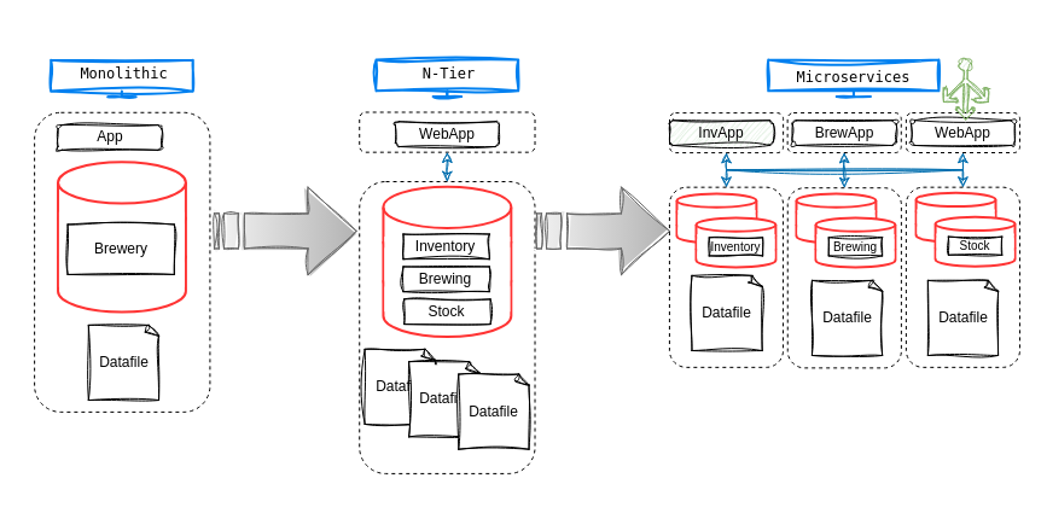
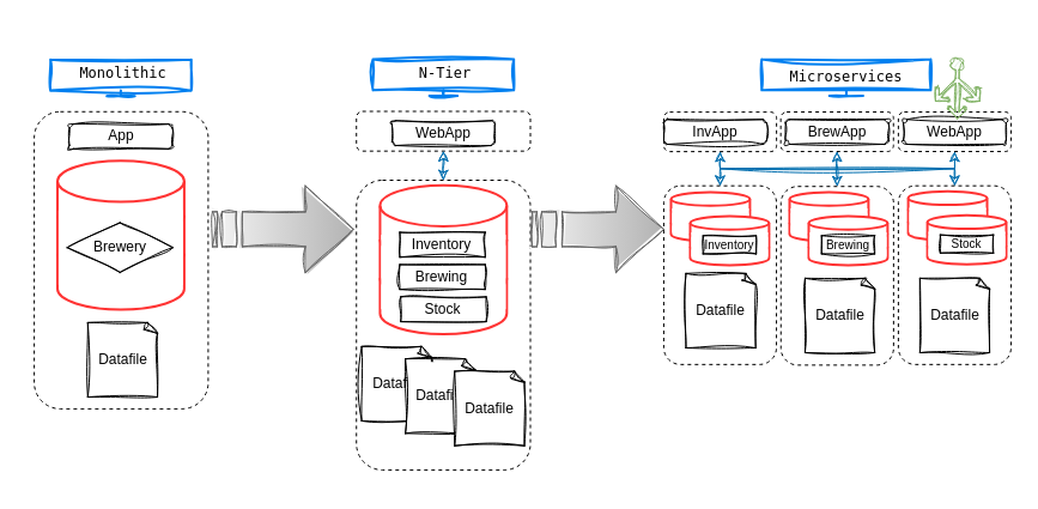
- <mxCell id="33" value="InvApp" style="rounded=1;whiteSpace=wrap;html=1;sketch=1;curveFitting=1;jiggle=2;strokeColor=#000000;fillColor=#d5e8d4;" parent="2" vertex="1"><mxGeometry x="529.999" y="78.995" width="85.881" height="20.72" as="geometry" /></mxCell>
+ <mxCell id="33" value="InvApp" style="rounded=1;whiteSpace=wrap;html=1;sketch=1;curveFitting=1;jiggle=2;strokeColor=#000000;" parent="2" vertex="1"><mxGeometry x="529.999" y="78.995" width="85.881" height="20.72" as="geometry" /></mxCell>
- <mxCell id="9" value="App" style="rounded=1;whiteSpace=wrap;html=1;sketch=1;curveFitting=1;jiggle=2;strokeColor=#000000;" parent="3" vertex="1"><mxGeometry x="23.529" y="82.88" width="85.881" height="20.72" as="geometry" /></mxCell>
+ <mxCell id="9" value="App" style="rounded=1;whiteSpace=wrap;html=1;sketch=1;curveFitting=1;jiggle=2;strokeColor=#000000;" parent="3" vertex="1"><mxGeometry x="33.529" y="82.88" width="85.881" height="20.72" as="geometry" /></mxCell>
- <mxCell id="7" value="Brewery" style="rounded=0;arcSize=10;whiteSpace=wrap;html=1;align=center;glass=0;sketch=1;curveFitting=1;jiggle=2;" parent="4" vertex="1"><mxGeometry x="8.073" y="51.8" width="88.234" height="41.44" as="geometry" /></mxCell>
+ <mxCell id="7" value="Brewery" style="rhombus;arcSize=10;whiteSpace=wrap;html=1;align=center;glass=0;sketch=1;curveFitting=1;jiggle=2;" parent="4" vertex="1"><mxGeometry x="8.073" y="51.8" width="88.234" height="41.44" as="geometry" /></mxCell>
